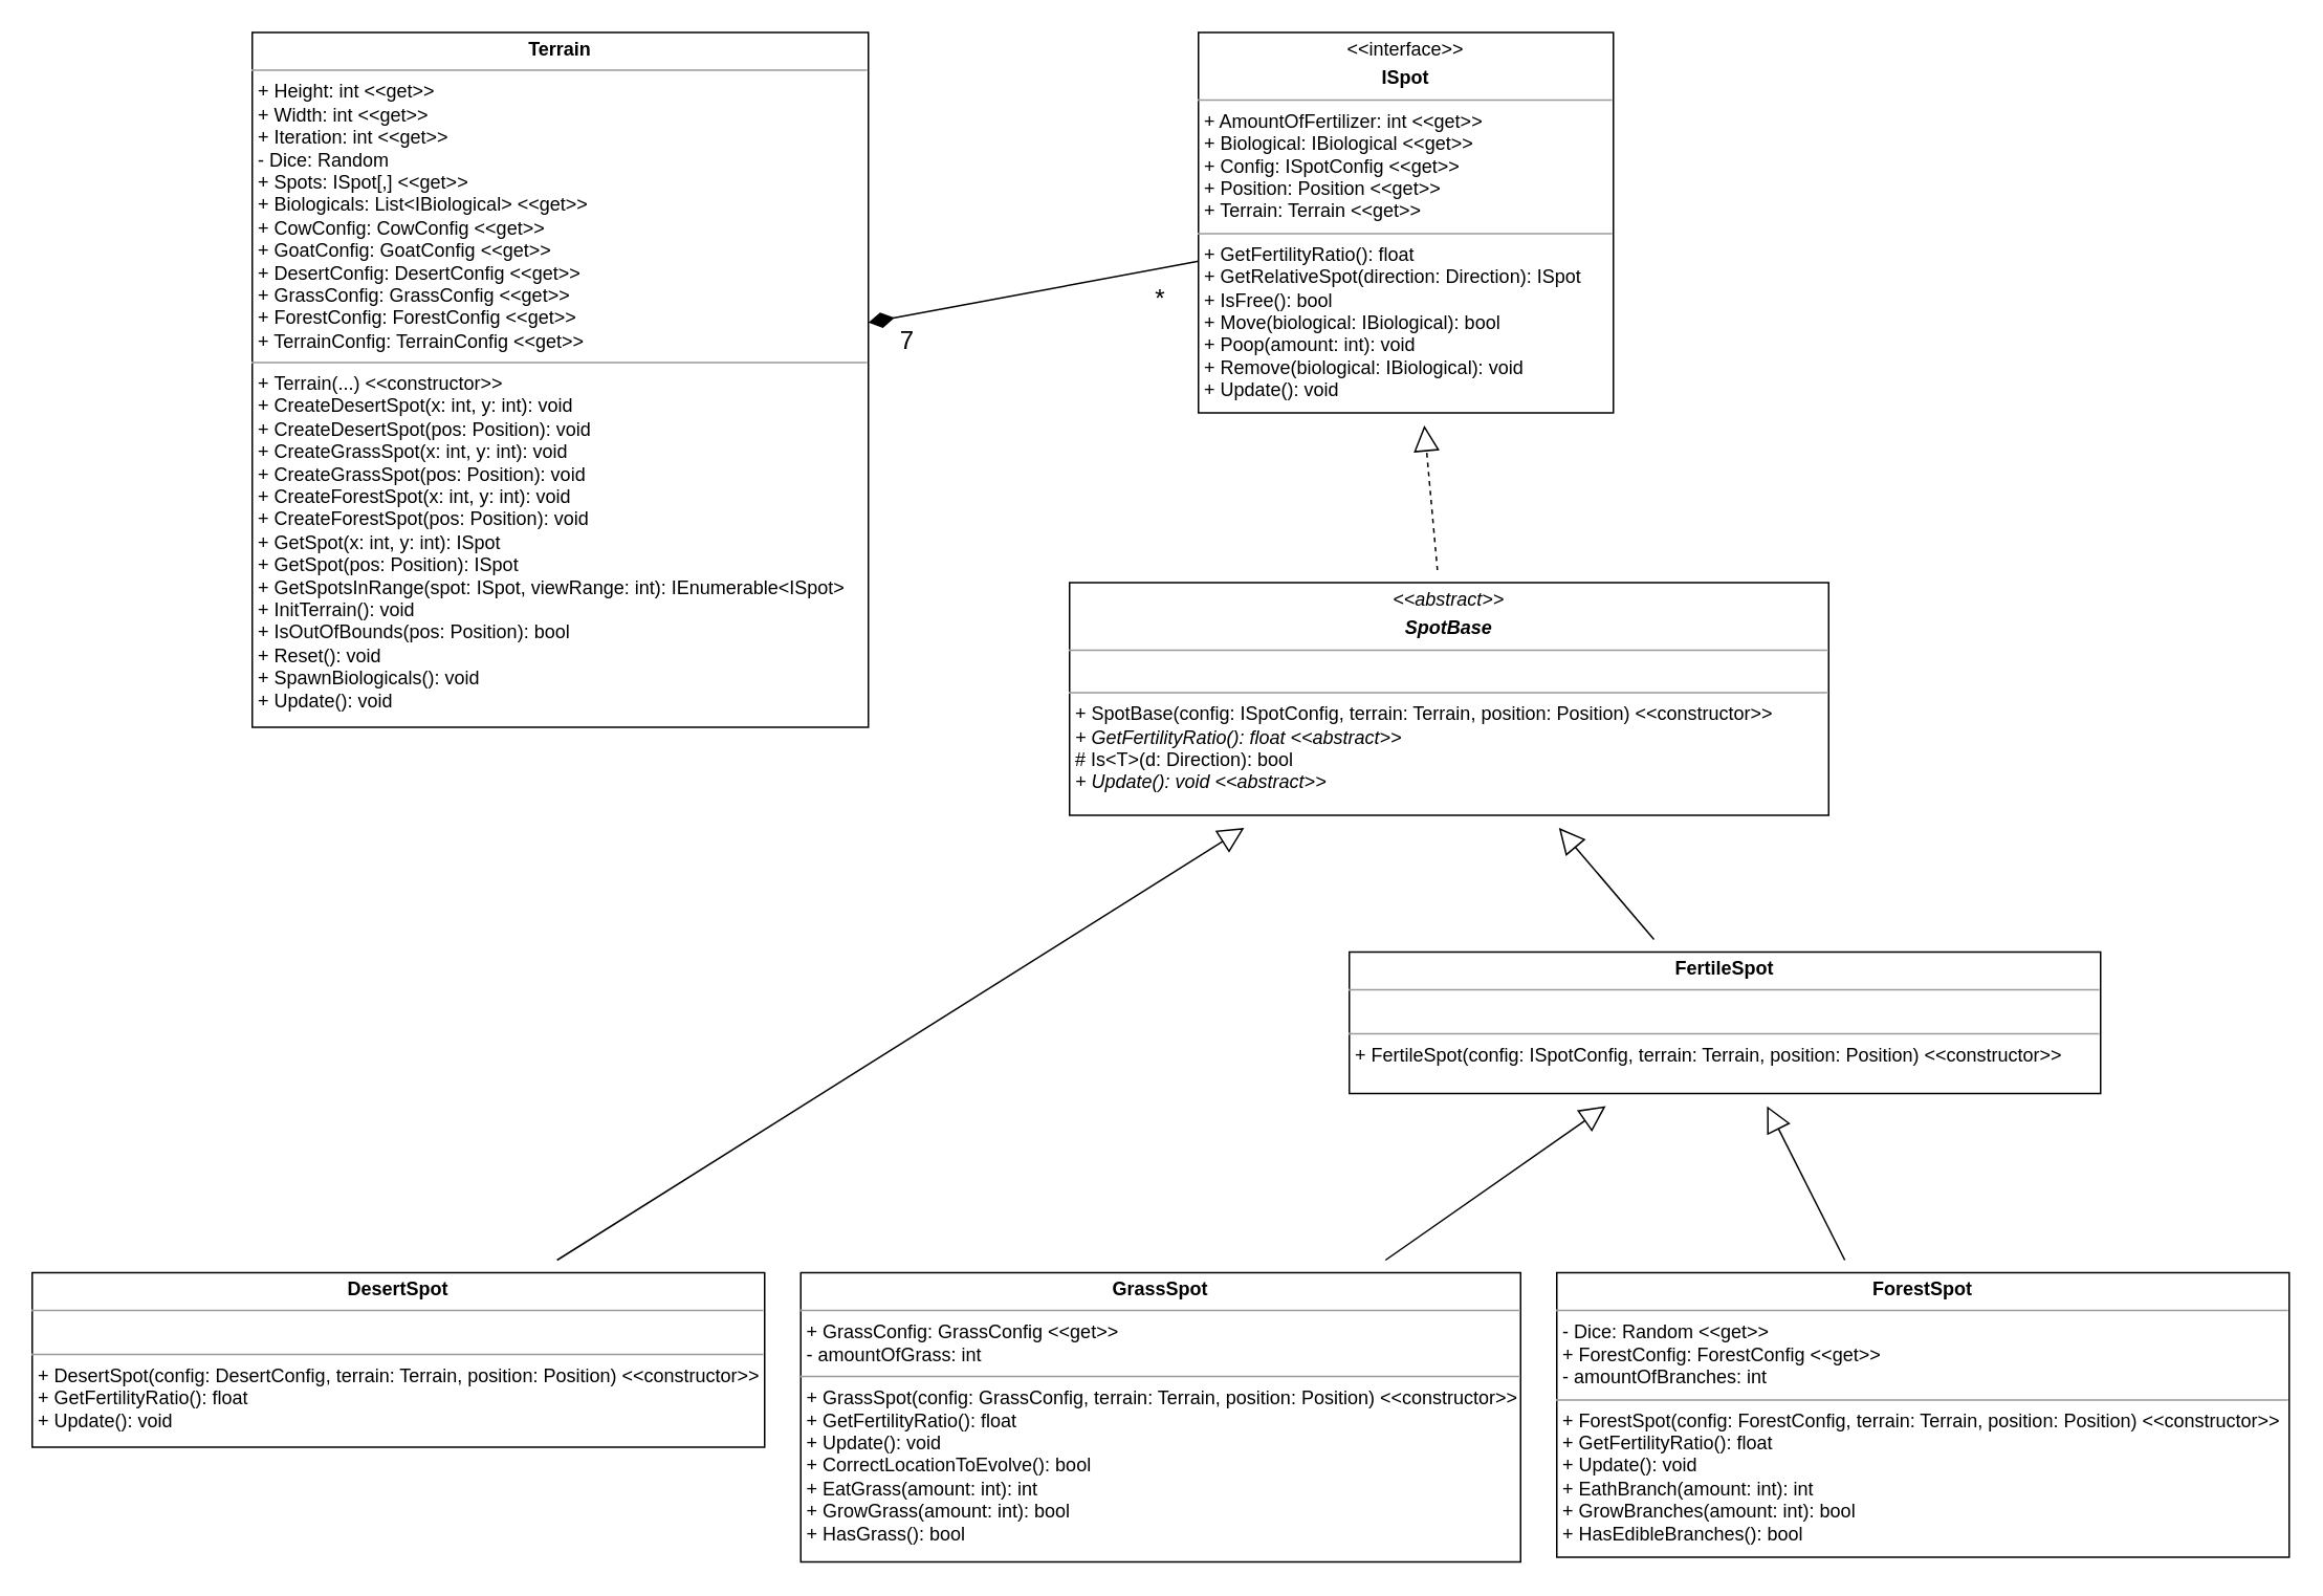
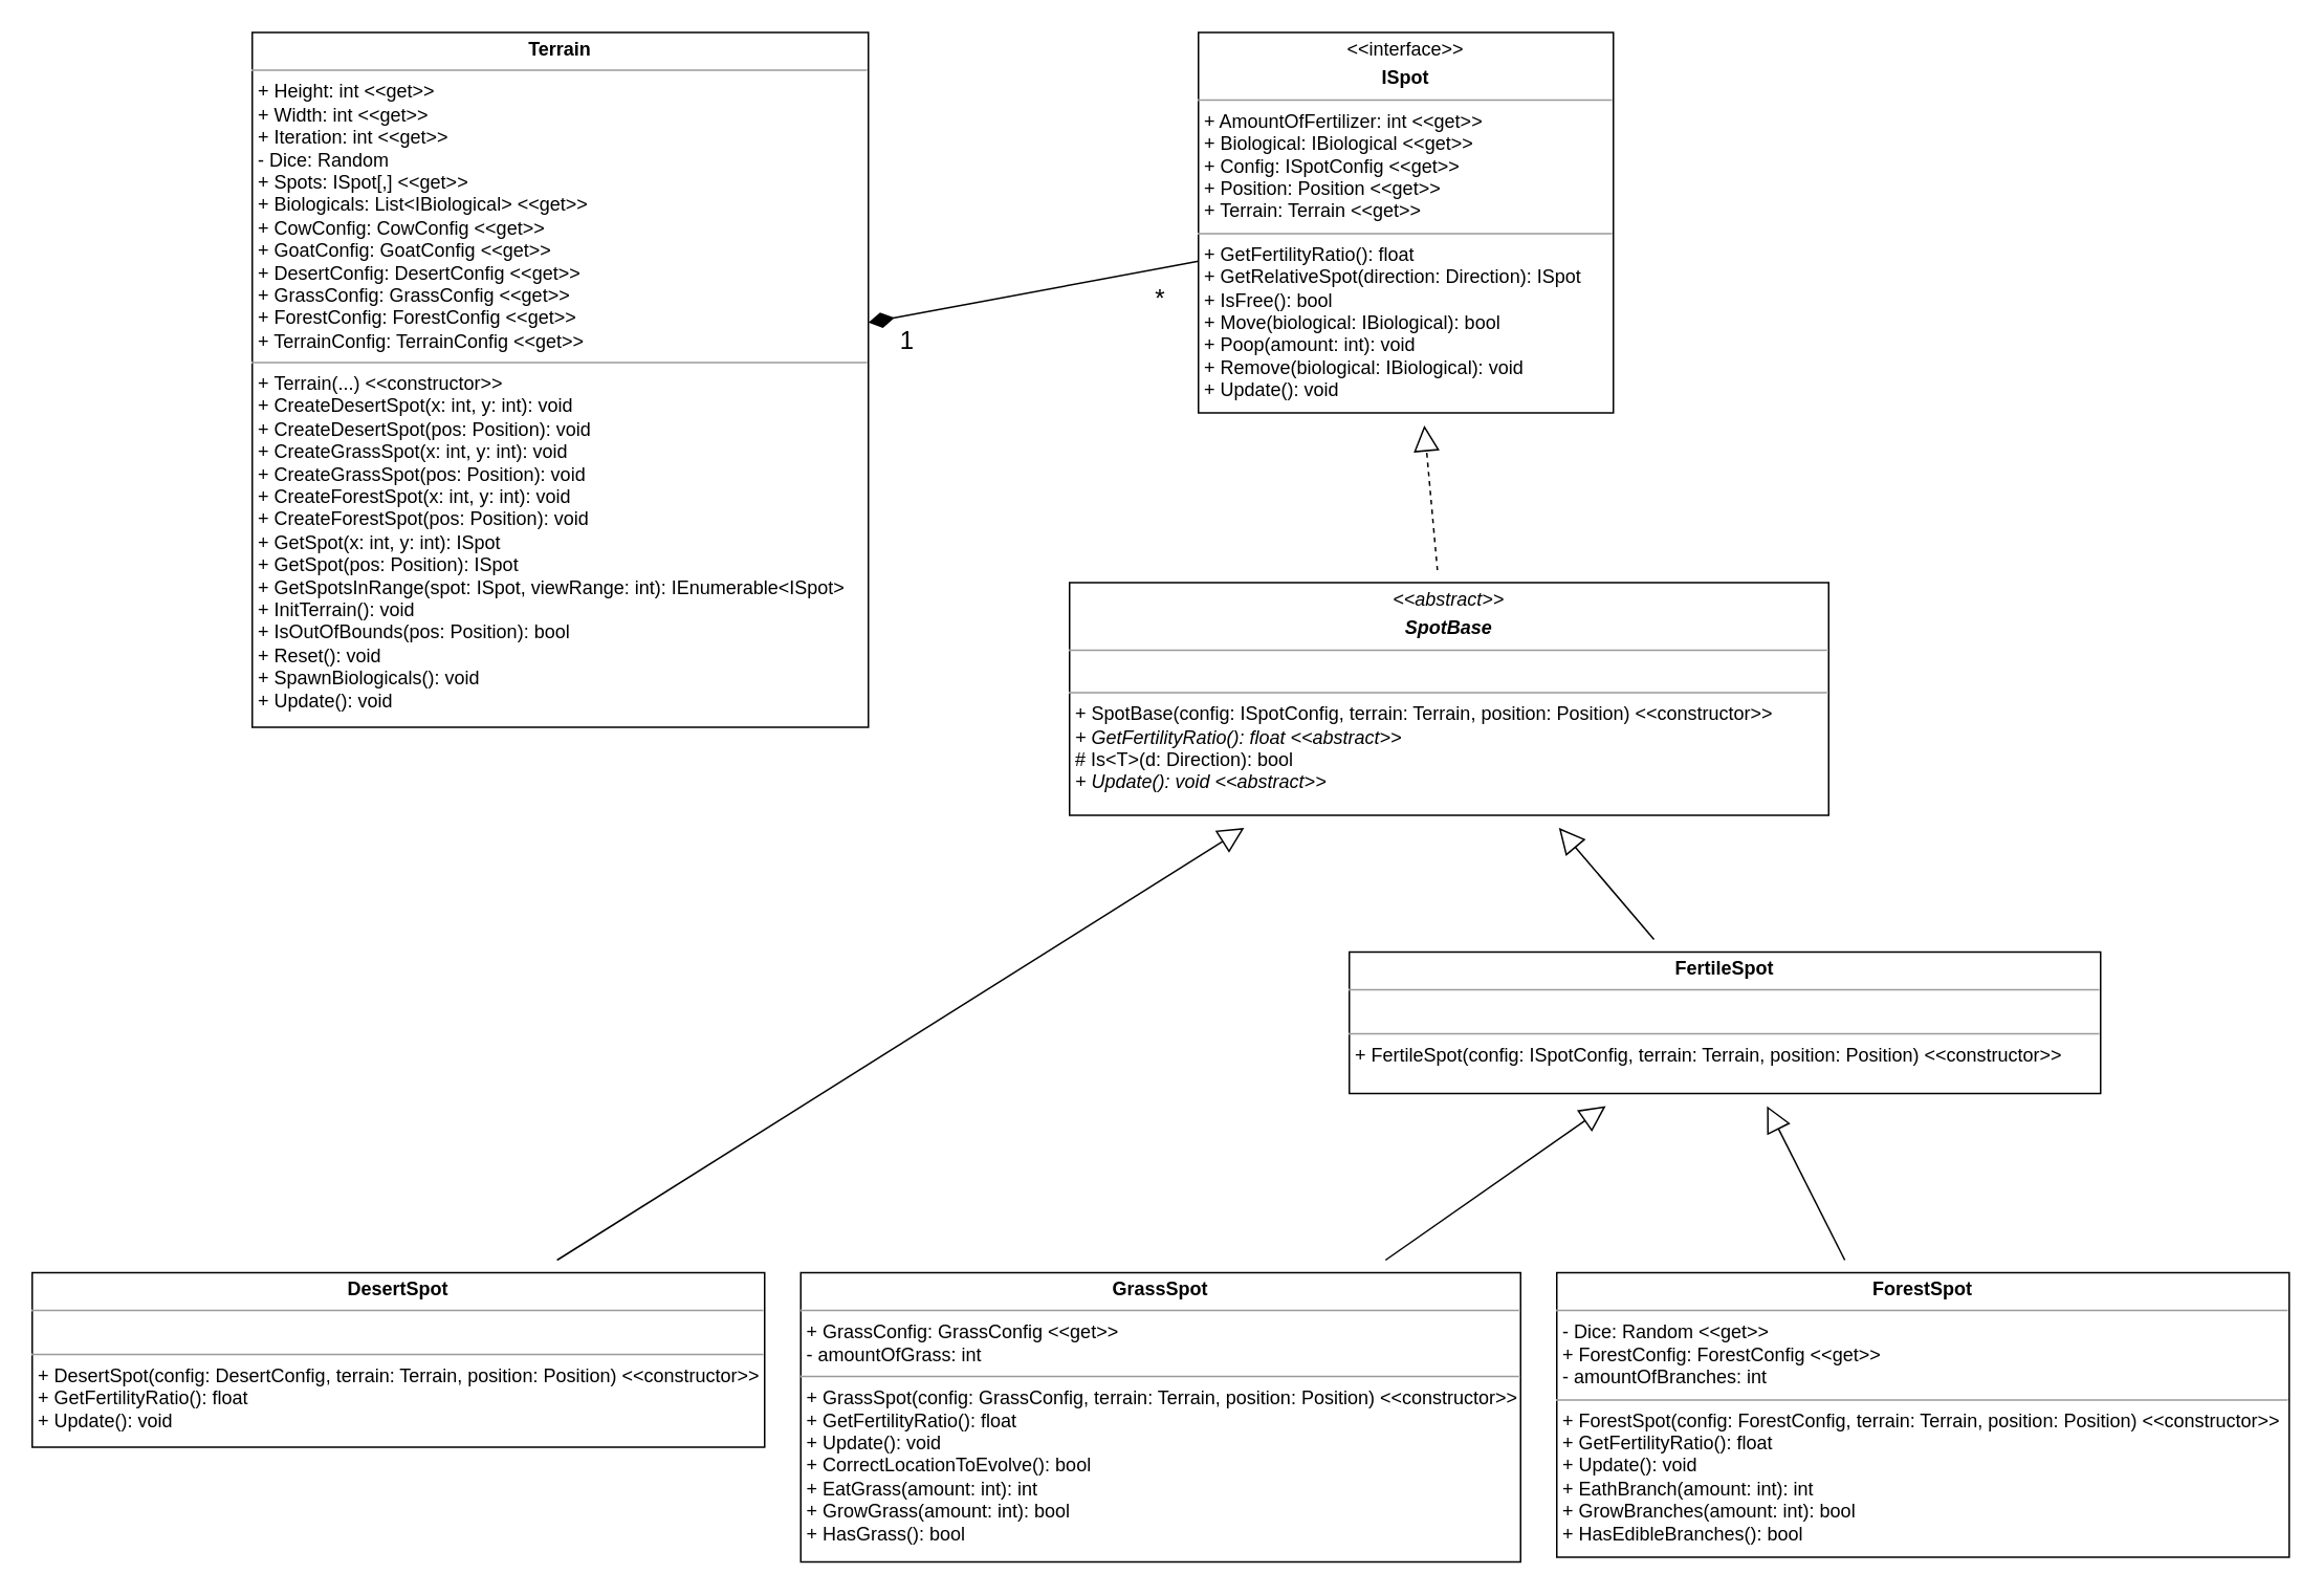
- <mxCell id="15" value="7" style="text;strokeColor=none;fillColor=none;html=1;align=center;verticalAlign=middle;whiteSpace=wrap;rounded=0;hachureGap=4;fontSize=16;" vertex="1" parent="1"><mxGeometry x="547" y="201" width="60" height="30" as="geometry" /></mxCell>
+ <mxCell id="15" value="1" style="text;strokeColor=none;fillColor=none;html=1;align=center;verticalAlign=middle;whiteSpace=wrap;rounded=0;hachureGap=4;fontSize=16;" vertex="1" parent="1"><mxGeometry x="547" y="201" width="60" height="30" as="geometry" /></mxCell>
